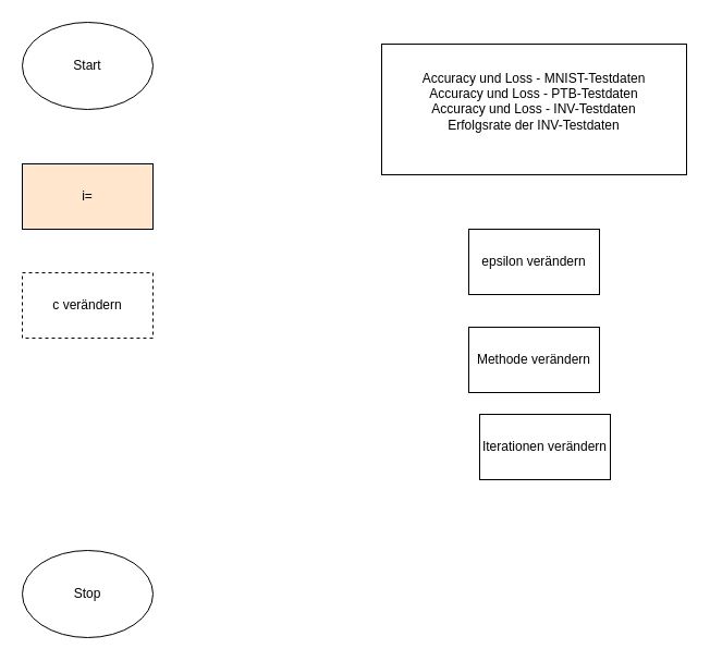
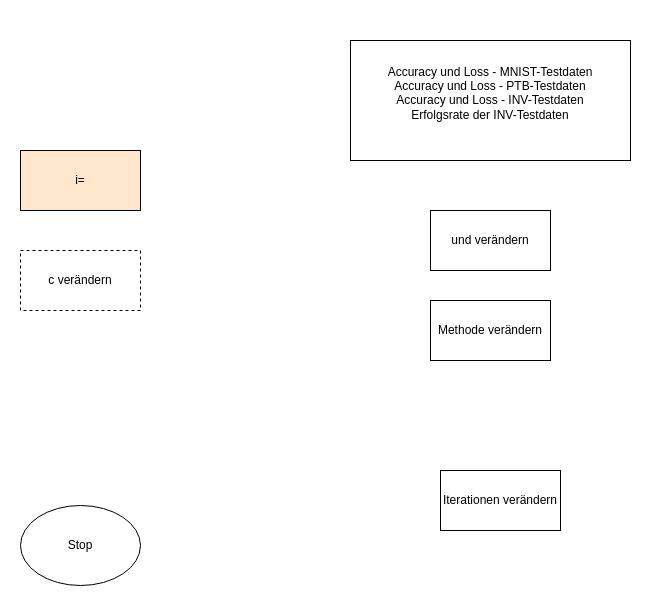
- <mxCell id="7" value="Start" style="ellipse;whiteSpace=wrap;html=1;" vertex="1" parent="1"><mxGeometry x="20" y="20" width="120" height="80" as="geometry" /></mxCell>
- <mxCell id="5" value="epsilon verändern" style="rounded=0;whiteSpace=wrap;html=1;" vertex="1" parent="1"><mxGeometry x="430" y="210" width="120" height="60" as="geometry" /></mxCell>
+ <mxCell id="5" value="und verändern" style="rounded=0;whiteSpace=wrap;html=1;" vertex="1" parent="1"><mxGeometry x="430" y="210" width="120" height="60" as="geometry" /></mxCell>
- <mxCell id="4" value="Iterationen verändern" style="rounded=0;whiteSpace=wrap;html=1;" vertex="1" parent="1"><mxGeometry x="440" y="380" width="120" height="60" as="geometry" /></mxCell>
+ <mxCell id="4" value="Iterationen verändern" style="rounded=0;whiteSpace=wrap;html=1;" vertex="1" parent="1"><mxGeometry x="440" y="470" width="120" height="60" as="geometry" /></mxCell>
